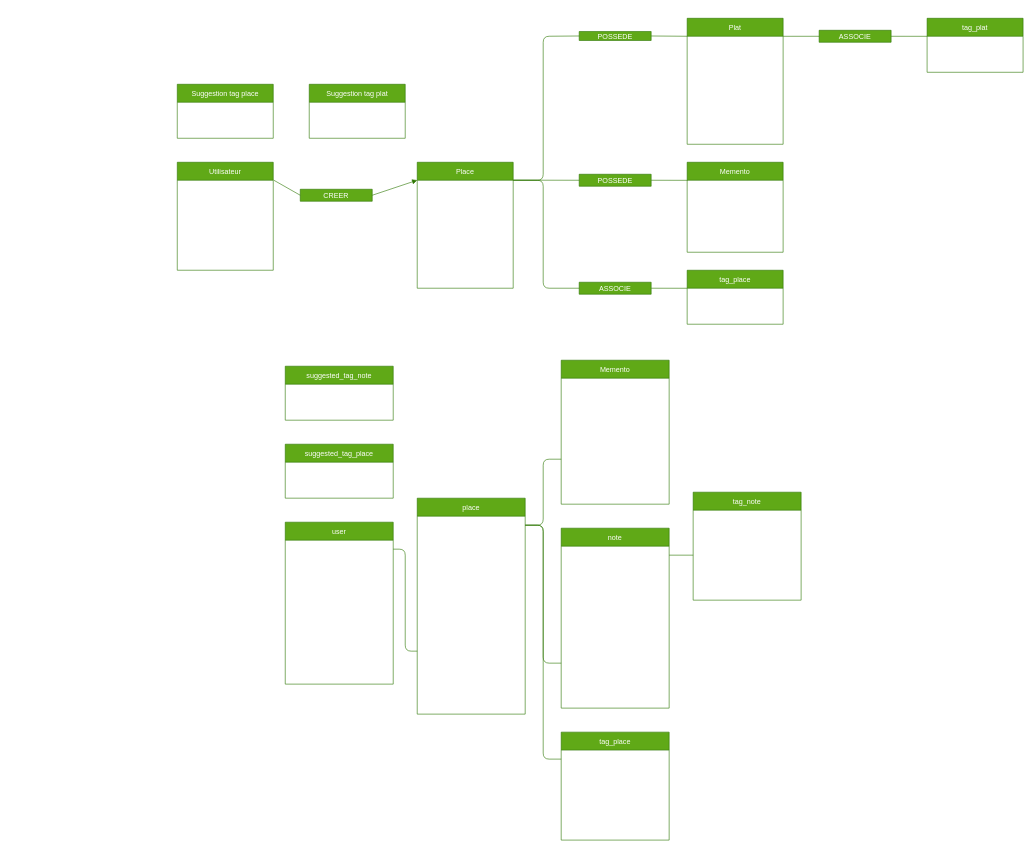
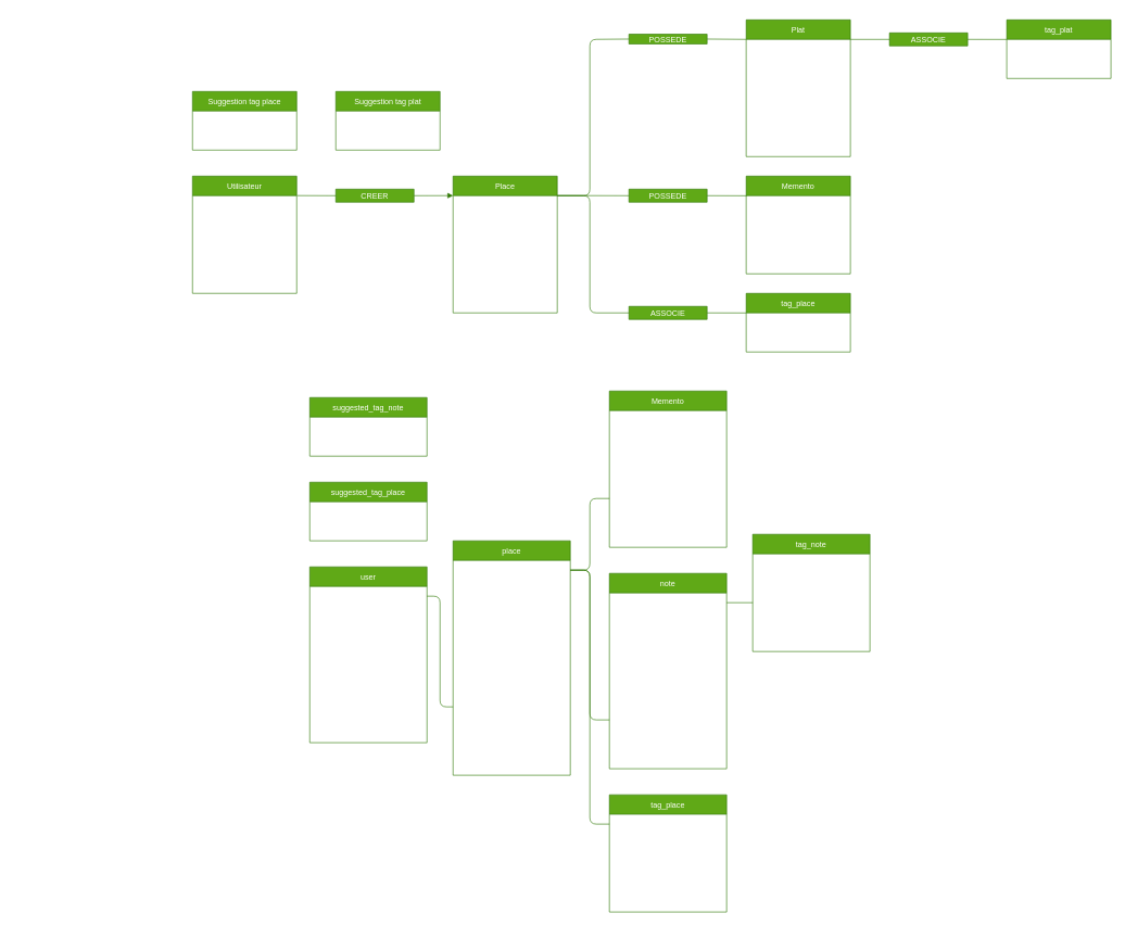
- <mxCell id="2" value="CREER" style="swimlane;fontStyle=0;childLayout=stackLayout;horizontal=1;startSize=30;horizontalStack=0;resizeParent=1;resizeParentMax=0;resizeLast=0;collapsible=1;marginBottom=0;rounded=1;fillColor=#60a917;fontColor=#FFFFFF;strokeColor=#2D7600;" parent="1" vertex="1"><mxGeometry x="500" y="315" width="120" height="20" as="geometry" /></mxCell>
+ <mxCell id="2" value="CREER" style="swimlane;fontStyle=0;childLayout=stackLayout;horizontal=1;startSize=30;horizontalStack=0;resizeParent=1;resizeParentMax=0;resizeLast=0;collapsible=1;marginBottom=0;rounded=1;fillColor=#60a917;fontColor=#FFFFFF;strokeColor=#2D7600;" parent="1" vertex="1"><mxGeometry x="515" y="290" width="120" height="20" as="geometry" /></mxCell>
